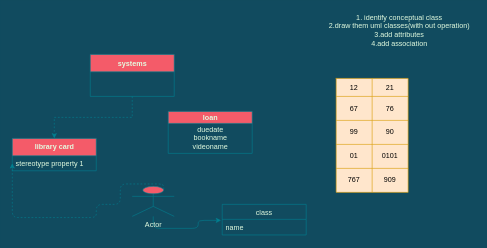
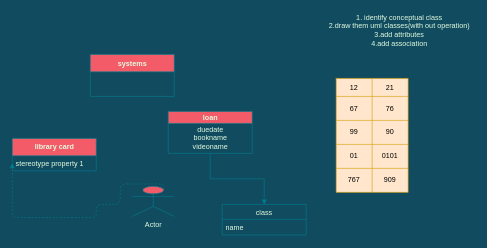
- <mxCell id="5" style="edgeStyle=orthogonalEdgeStyle;rounded=0;orthogonalLoop=1;jettySize=auto;html=1;exitX=0.5;exitY=1;exitDx=0;exitDy=0;dashed=1;strokeColor=#028090;fontColor=#E4FDE1;labelBackgroundColor=#114B5F;" edge="1" parent="1" source="6" target="7"><mxGeometry relative="1" as="geometry" /></mxCell>
+ <mxCell id="4" style="edgeStyle=orthogonalEdgeStyle;rounded=0;orthogonalLoop=1;jettySize=auto;html=1;strokeColor=#028090;fontColor=#E4FDE1;labelBackgroundColor=#114B5F;" edge="1" parent="1" source="3" target="10"><mxGeometry relative="1" as="geometry"><mxPoint x="350" y="270" as="targetPoint" /></mxGeometry></mxCell>
- <mxCell id="28" style="edgeStyle=orthogonalEdgeStyle;curved=0;rounded=1;sketch=0;orthogonalLoop=1;jettySize=auto;html=1;entryX=-0.014;entryY=0.064;entryDx=0;entryDy=0;entryPerimeter=0;strokeColor=#028090;fillColor=#F45B69;fontColor=#E4FDE1;" edge="1" parent="1" source="30" target="11"><mxGeometry relative="1" as="geometry" /></mxCell>
